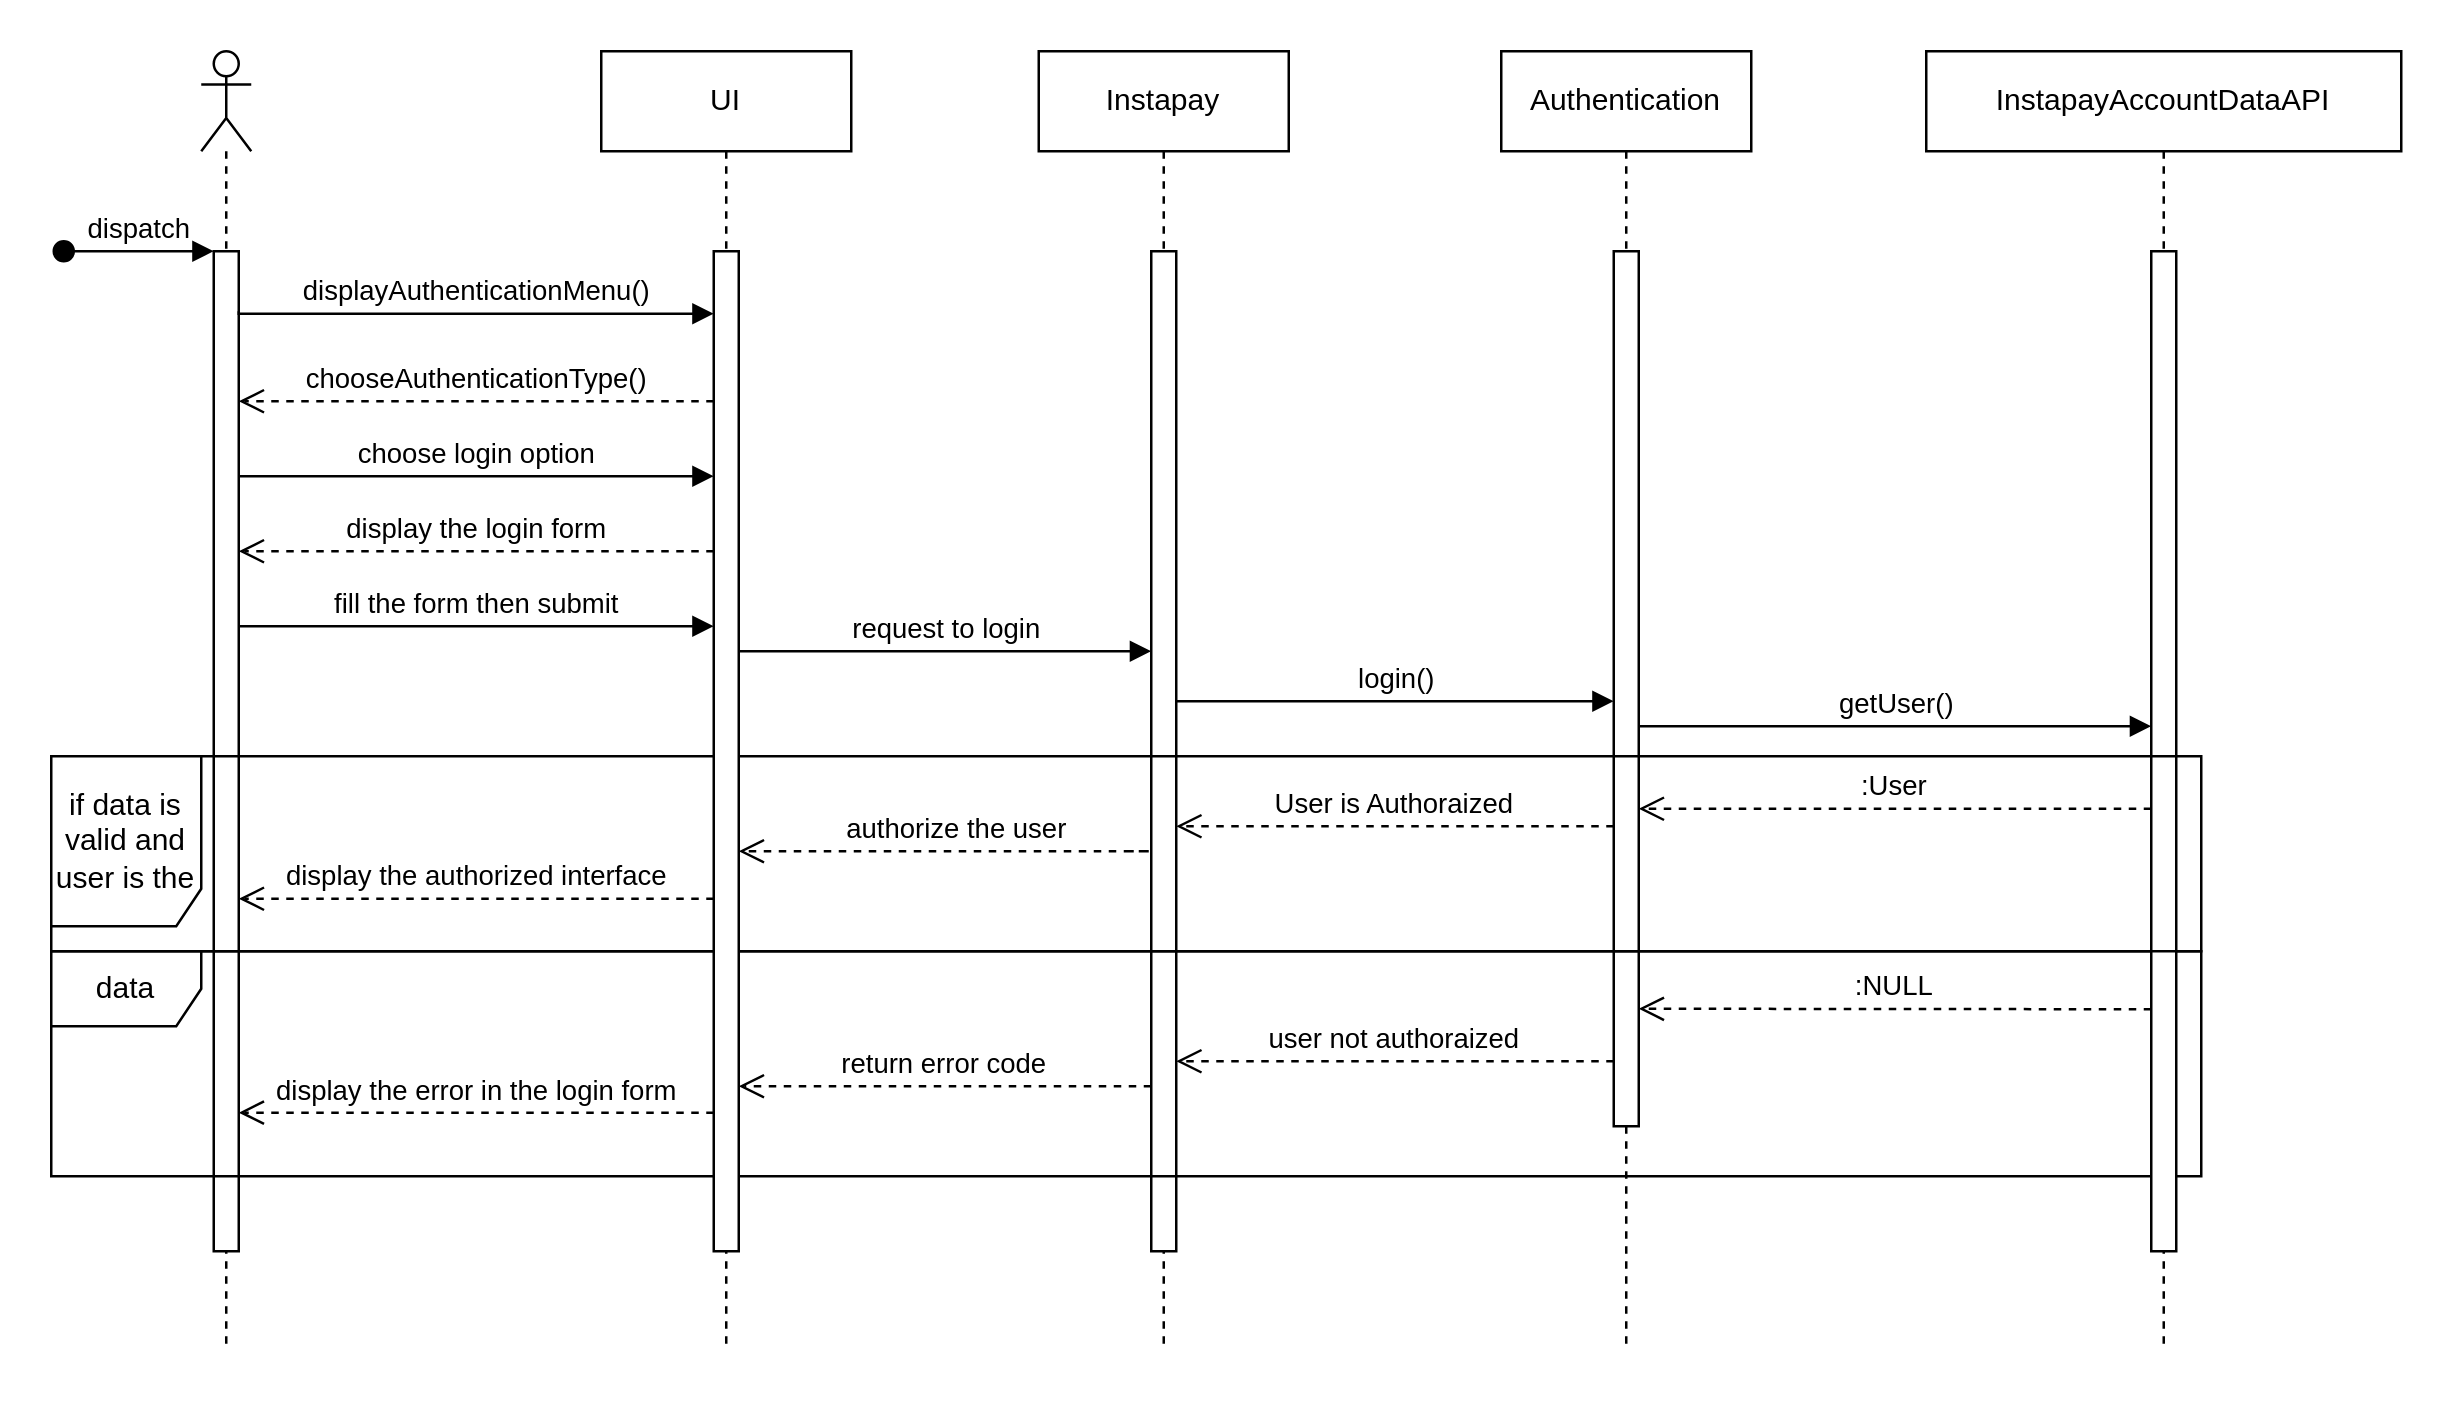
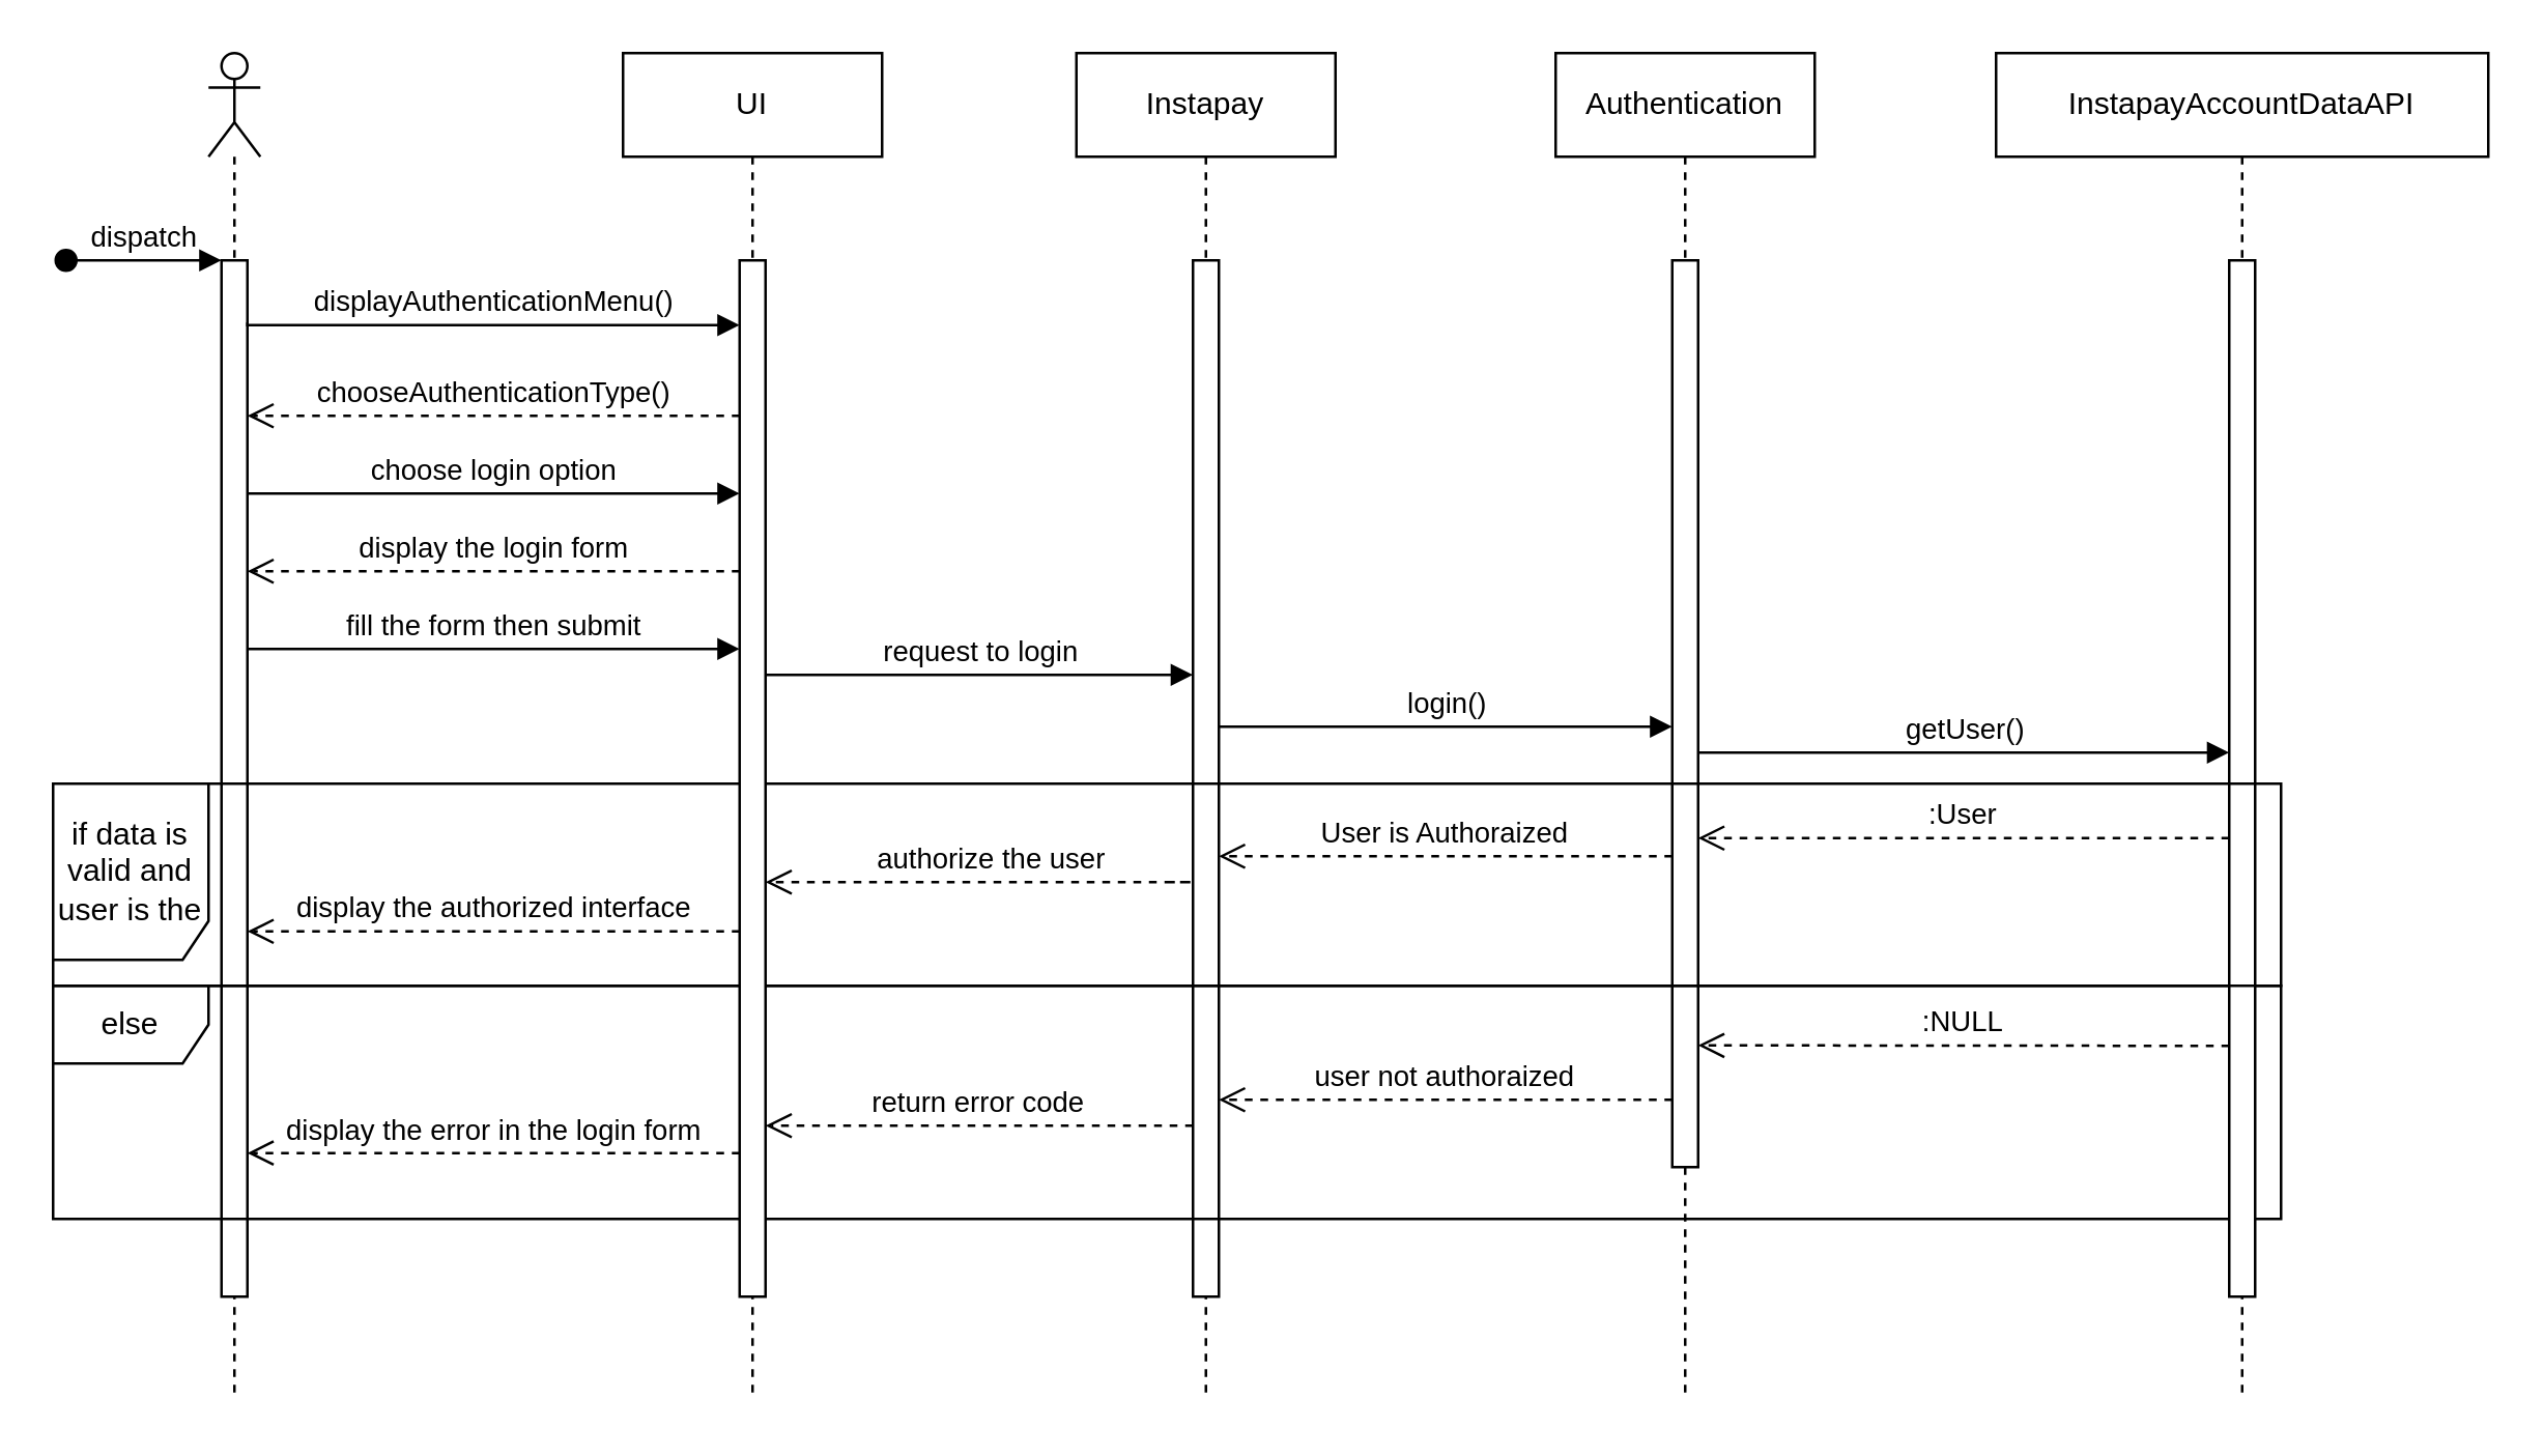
- <mxCell id="13" value="data" style="shape=umlFrame;whiteSpace=wrap;html=1;pointerEvents=0;" parent="1" vertex="1"><mxGeometry x="20" y="380" width="860" height="90" as="geometry" /></mxCell>
+ <mxCell id="13" value="else" style="shape=umlFrame;whiteSpace=wrap;html=1;pointerEvents=0;" parent="1" vertex="1"><mxGeometry x="20" y="380" width="860" height="90" as="geometry" /></mxCell>
